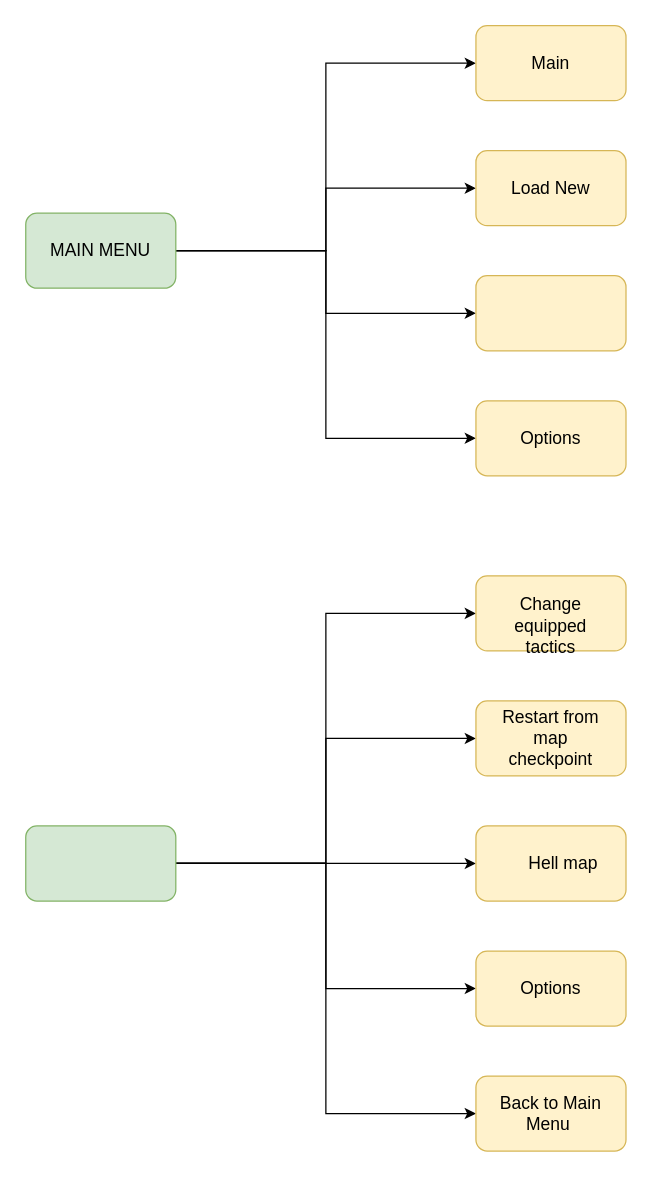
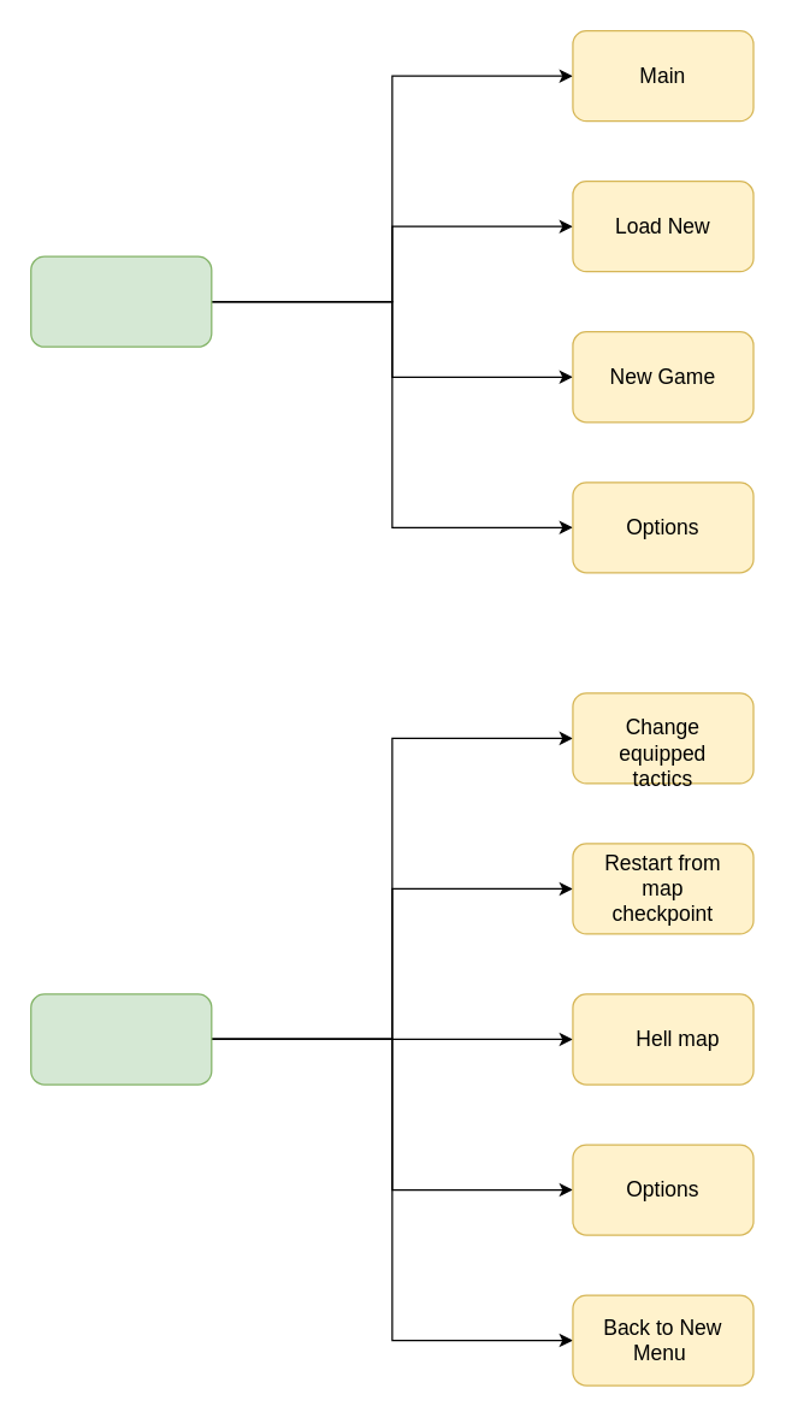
- <mxCell id="7" value="&lt;span style=&quot;font-size: 14px&quot;&gt;MAIN MENU&lt;/span&gt;" style="text;html=1;strokeColor=none;fillColor=none;align=center;verticalAlign=middle;whiteSpace=wrap;rounded=0;" vertex="1" parent="1"><mxGeometry x="35" y="190" width="90" height="20" as="geometry" /></mxCell>
+ <mxCell id="13" value="&lt;span style=&quot;font-size: 14px&quot;&gt;New Game&lt;/span&gt;" style="text;html=1;strokeColor=none;fillColor=none;align=center;verticalAlign=middle;whiteSpace=wrap;rounded=0;" vertex="1" parent="1"><mxGeometry x="395" y="240" width="90" height="20" as="geometry" /></mxCell>
- <mxCell id="29" value="&lt;span style=&quot;font-size: 14px&quot;&gt;Back to Main Menu&amp;nbsp;&lt;/span&gt;" style="text;html=1;strokeColor=none;fillColor=none;align=center;verticalAlign=middle;whiteSpace=wrap;rounded=0;" vertex="1" parent="1"><mxGeometry x="395" y="880" width="90" height="20" as="geometry" /></mxCell>
+ <mxCell id="29" value="&lt;span style=&quot;font-size: 14px&quot;&gt;Back to New Menu&amp;nbsp;&lt;/span&gt;" style="text;html=1;strokeColor=none;fillColor=none;align=center;verticalAlign=middle;whiteSpace=wrap;rounded=0;" vertex="1" parent="1"><mxGeometry x="395" y="880" width="90" height="20" as="geometry" /></mxCell>
